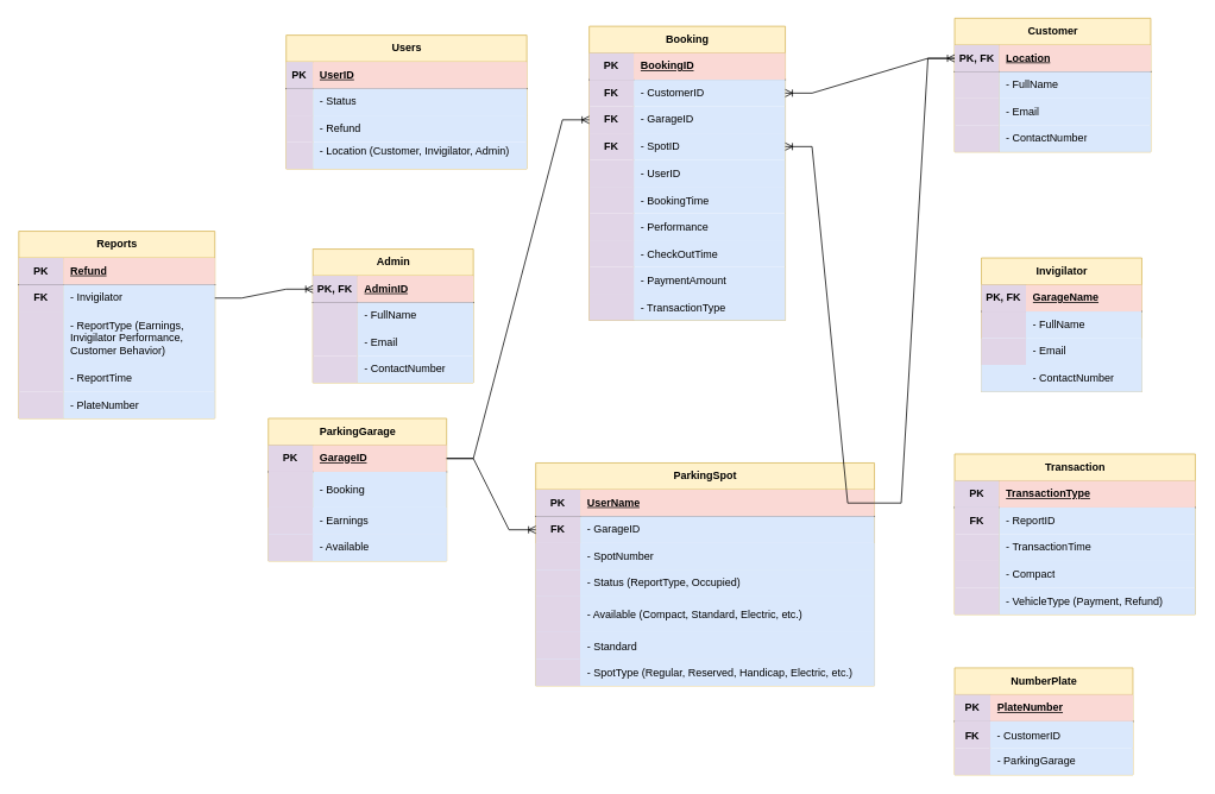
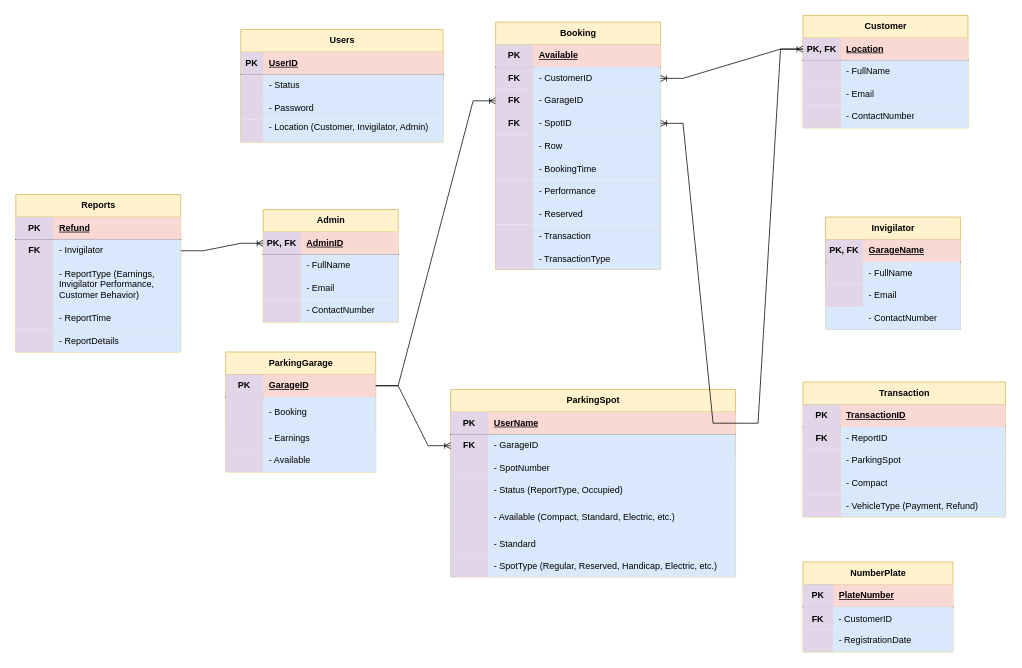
- <mxCell id="70" value="BookingID" style="shape=partialRectangle;connectable=0;top=0;left=0;bottom=0;right=0;align=left;spacingLeft=6;fontStyle=5;overflow=hidden;whiteSpace=wrap;html=1;fillColor=#fad9d5;strokeColor=#ae4132;" parent="68" vertex="1"><mxGeometry x="50" width="170" height="30" as="geometry"><mxRectangle width="170" height="30" as="alternateBounds" /></mxGeometry></mxCell>
+ <mxCell id="70" value="Available" style="shape=partialRectangle;connectable=0;top=0;left=0;bottom=0;right=0;align=left;spacingLeft=6;fontStyle=5;overflow=hidden;whiteSpace=wrap;html=1;fillColor=#fad9d5;strokeColor=#ae4132;" parent="68" vertex="1"><mxGeometry x="50" width="170" height="30" as="geometry"><mxRectangle width="170" height="30" as="alternateBounds" /></mxGeometry></mxCell>
- <mxCell id="11" value="- Refund" style="shape=partialRectangle;connectable=0;fillColor=#dae8fc;top=0;left=0;bottom=0;right=0;align=left;spacingLeft=6;overflow=hidden;whiteSpace=wrap;html=1;strokeColor=#6c8ebf;" parent="9" vertex="1"><mxGeometry x="30" width="240" height="30" as="geometry"><mxRectangle width="240" height="30" as="alternateBounds" /></mxGeometry></mxCell>
+ <mxCell id="11" value="- Password" style="shape=partialRectangle;connectable=0;fillColor=#dae8fc;top=0;left=0;bottom=0;right=0;align=left;spacingLeft=6;overflow=hidden;whiteSpace=wrap;html=1;strokeColor=#6c8ebf;" parent="9" vertex="1"><mxGeometry x="30" width="240" height="30" as="geometry"><mxRectangle width="240" height="30" as="alternateBounds" /></mxGeometry></mxCell>
- <mxCell id="82" value="- UserID" style="shape=partialRectangle;connectable=0;fillColor=#dae8fc;top=0;left=0;bottom=0;right=0;align=left;spacingLeft=6;overflow=hidden;strokeColor=#6c8ebf;" parent="80" vertex="1"><mxGeometry x="50" width="170" height="30" as="geometry"><mxRectangle width="170" height="30" as="alternateBounds" /></mxGeometry></mxCell>
+ <mxCell id="82" value="- Row" style="shape=partialRectangle;connectable=0;fillColor=#dae8fc;top=0;left=0;bottom=0;right=0;align=left;spacingLeft=6;overflow=hidden;strokeColor=#6c8ebf;" parent="80" vertex="1"><mxGeometry x="50" width="170" height="30" as="geometry"><mxRectangle width="170" height="30" as="alternateBounds" /></mxGeometry></mxCell>
- <mxCell id="91" value="- CheckOutTime" style="shape=partialRectangle;connectable=0;fillColor=#dae8fc;top=0;left=0;bottom=0;right=0;align=left;spacingLeft=6;overflow=hidden;strokeColor=#6c8ebf;" parent="89" vertex="1"><mxGeometry x="50" width="170" height="30" as="geometry"><mxRectangle width="170" height="30" as="alternateBounds" /></mxGeometry></mxCell>
+ <mxCell id="91" value="- Reserved" style="shape=partialRectangle;connectable=0;fillColor=#dae8fc;top=0;left=0;bottom=0;right=0;align=left;spacingLeft=6;overflow=hidden;strokeColor=#6c8ebf;" parent="89" vertex="1"><mxGeometry x="50" width="170" height="30" as="geometry"><mxRectangle width="170" height="30" as="alternateBounds" /></mxGeometry></mxCell>
- <mxCell id="94" value="- PaymentAmount" style="shape=partialRectangle;connectable=0;fillColor=#dae8fc;top=0;left=0;bottom=0;right=0;align=left;spacingLeft=6;overflow=hidden;strokeColor=#6c8ebf;" parent="92" vertex="1"><mxGeometry x="50" width="170" height="30" as="geometry"><mxRectangle width="170" height="30" as="alternateBounds" /></mxGeometry></mxCell>
+ <mxCell id="94" value="- Transaction" style="shape=partialRectangle;connectable=0;fillColor=#dae8fc;top=0;left=0;bottom=0;right=0;align=left;spacingLeft=6;overflow=hidden;strokeColor=#6c8ebf;" parent="92" vertex="1"><mxGeometry x="50" width="170" height="30" as="geometry"><mxRectangle width="170" height="30" as="alternateBounds" /></mxGeometry></mxCell>
- <mxCell id="139" value="- PlateNumber" style="shape=partialRectangle;connectable=0;fillColor=#dae8fc;top=0;left=0;bottom=0;right=0;align=left;spacingLeft=6;overflow=hidden;strokeColor=#6c8ebf;" parent="137" vertex="1"><mxGeometry x="50" width="170" height="30" as="geometry"><mxRectangle width="170" height="30" as="alternateBounds" /></mxGeometry></mxCell>
+ <mxCell id="139" value="- ReportDetails" style="shape=partialRectangle;connectable=0;fillColor=#dae8fc;top=0;left=0;bottom=0;right=0;align=left;spacingLeft=6;overflow=hidden;strokeColor=#6c8ebf;" parent="137" vertex="1"><mxGeometry x="50" width="170" height="30" as="geometry"><mxRectangle width="170" height="30" as="alternateBounds" /></mxGeometry></mxCell>
- <mxCell id="101" value="TransactionType&lt;span style=&quot;white-space: pre;&quot;&gt;&#09;&lt;/span&gt;" style="shape=partialRectangle;connectable=0;fillColor=#fad9d5;top=0;left=0;bottom=0;right=0;align=left;spacingLeft=6;fontStyle=5;overflow=hidden;whiteSpace=wrap;html=1;strokeColor=#ae4132;" parent="99" vertex="1"><mxGeometry x="50" width="220" height="30" as="geometry"><mxRectangle width="220" height="30" as="alternateBounds" /></mxGeometry></mxCell>
+ <mxCell id="101" value="TransactionID&lt;span style=&quot;white-space: pre;&quot;&gt;&#09;&lt;/span&gt;" style="shape=partialRectangle;connectable=0;fillColor=#fad9d5;top=0;left=0;bottom=0;right=0;align=left;spacingLeft=6;fontStyle=5;overflow=hidden;whiteSpace=wrap;html=1;strokeColor=#ae4132;" parent="99" vertex="1"><mxGeometry x="50" width="220" height="30" as="geometry"><mxRectangle width="220" height="30" as="alternateBounds" /></mxGeometry></mxCell>
- <mxCell id="107" value="- TransactionTime" style="shape=partialRectangle;connectable=0;fillColor=#dae8fc;top=0;left=0;bottom=0;right=0;align=left;spacingLeft=6;overflow=hidden;whiteSpace=wrap;html=1;strokeColor=#6c8ebf;" parent="105" vertex="1"><mxGeometry x="50" width="220" height="30" as="geometry"><mxRectangle width="220" height="30" as="alternateBounds" /></mxGeometry></mxCell>
+ <mxCell id="107" value="- ParkingSpot" style="shape=partialRectangle;connectable=0;fillColor=#dae8fc;top=0;left=0;bottom=0;right=0;align=left;spacingLeft=6;overflow=hidden;whiteSpace=wrap;html=1;strokeColor=#6c8ebf;" parent="105" vertex="1"><mxGeometry x="50" width="220" height="30" as="geometry"><mxRectangle width="220" height="30" as="alternateBounds" /></mxGeometry></mxCell>
- <mxCell id="123" value="- ParkingGarage" style="shape=partialRectangle;connectable=0;fillColor=#dae8fc;top=0;left=0;bottom=0;right=0;align=left;spacingLeft=6;overflow=hidden;whiteSpace=wrap;html=1;strokeColor=#6c8ebf;" parent="121" vertex="1"><mxGeometry x="40" width="160" height="30" as="geometry"><mxRectangle width="160" height="30" as="alternateBounds" /></mxGeometry></mxCell>
+ <mxCell id="123" value="- RegistrationDate" style="shape=partialRectangle;connectable=0;fillColor=#dae8fc;top=0;left=0;bottom=0;right=0;align=left;spacingLeft=6;overflow=hidden;whiteSpace=wrap;html=1;strokeColor=#6c8ebf;" parent="121" vertex="1"><mxGeometry x="40" width="160" height="30" as="geometry"><mxRectangle width="160" height="30" as="alternateBounds" /></mxGeometry></mxCell>
